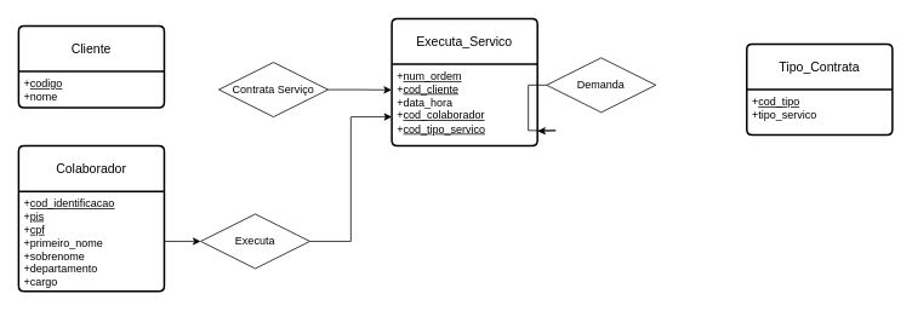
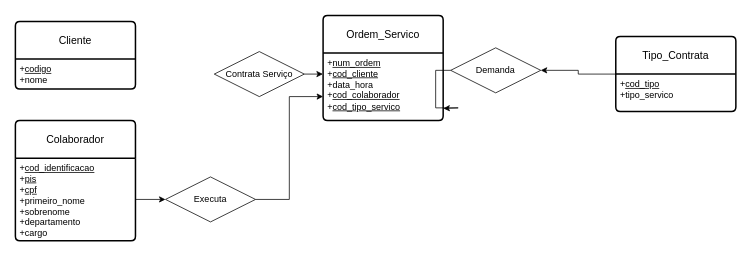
- <mxCell id="6" value="Executa_Servico" style="swimlane;childLayout=stackLayout;horizontal=1;startSize=50;horizontalStack=0;rounded=1;fontSize=14;fontStyle=0;strokeWidth=2;resizeParent=0;resizeLast=1;shadow=0;dashed=0;align=center;arcSize=4;whiteSpace=wrap;html=1;" vertex="1" parent="1"><mxGeometry x="430" y="20" width="160" height="140" as="geometry" /></mxCell>
+ <mxCell id="6" value="Ordem_Servico" style="swimlane;childLayout=stackLayout;horizontal=1;startSize=50;horizontalStack=0;rounded=1;fontSize=14;fontStyle=0;strokeWidth=2;resizeParent=0;resizeLast=1;shadow=0;dashed=0;align=center;arcSize=4;whiteSpace=wrap;html=1;" vertex="1" parent="1"><mxGeometry x="430" y="20" width="160" height="140" as="geometry" /></mxCell>
+ <mxCell id="13" style="edgeStyle=orthogonalEdgeStyle;rounded=0;orthogonalLoop=1;jettySize=auto;html=1;entryX=1;entryY=0.5;entryDx=0;entryDy=0;" edge="1" parent="1" source="14" target="17"><mxGeometry relative="1" as="geometry" /></mxCell>
- <mxCell id="9" value="Contrata Serviço" style="shape=rhombus;perimeter=rhombusPerimeter;whiteSpace=wrap;html=1;align=center;" vertex="1" parent="1"><mxGeometry x="240" y="68" width="120" height="60" as="geometry" /></mxCell>
+ <mxCell id="9" value="Contrata Serviço" style="shape=rhombus;perimeter=rhombusPerimeter;whiteSpace=wrap;html=1;align=center;" vertex="1" parent="1"><mxGeometry x="285" y="68" width="120" height="60" as="geometry" /></mxCell>
